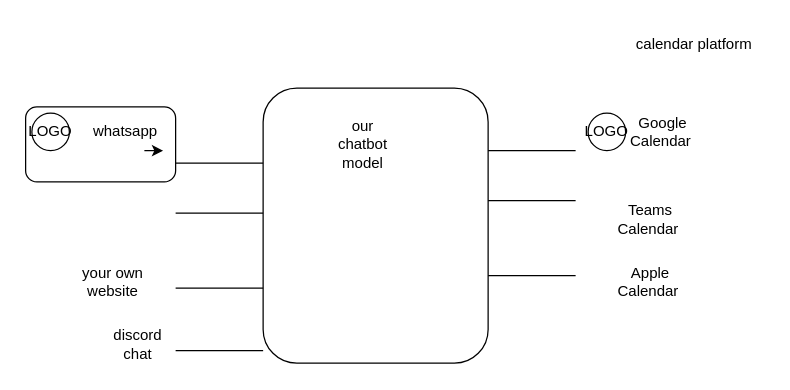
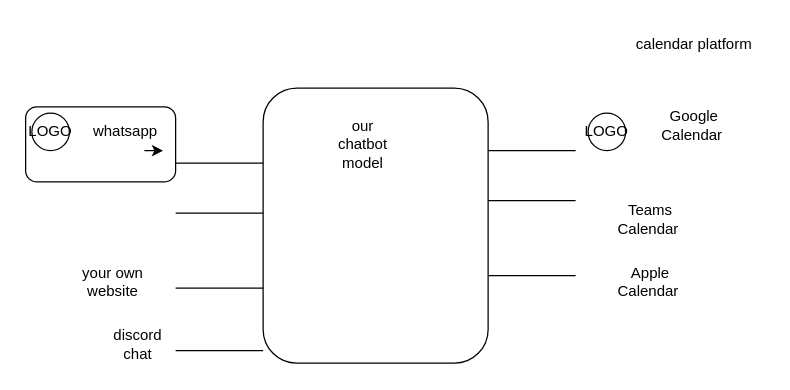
- <mxCell id="16" value="Google Calendar&amp;nbsp;" style="text;html=1;strokeColor=none;fillColor=none;align=center;verticalAlign=middle;whiteSpace=wrap;rounded=0;" vertex="1" parent="1"><mxGeometry x="500" y="90" width="60" height="30" as="geometry" /></mxCell>
+ <mxCell id="16" value="Google Calendar&amp;nbsp;" style="text;html=1;strokeColor=none;fillColor=none;align=center;verticalAlign=middle;whiteSpace=wrap;rounded=0;" vertex="1" parent="1"><mxGeometry x="525" y="85" width="60" height="30" as="geometry" /></mxCell>
